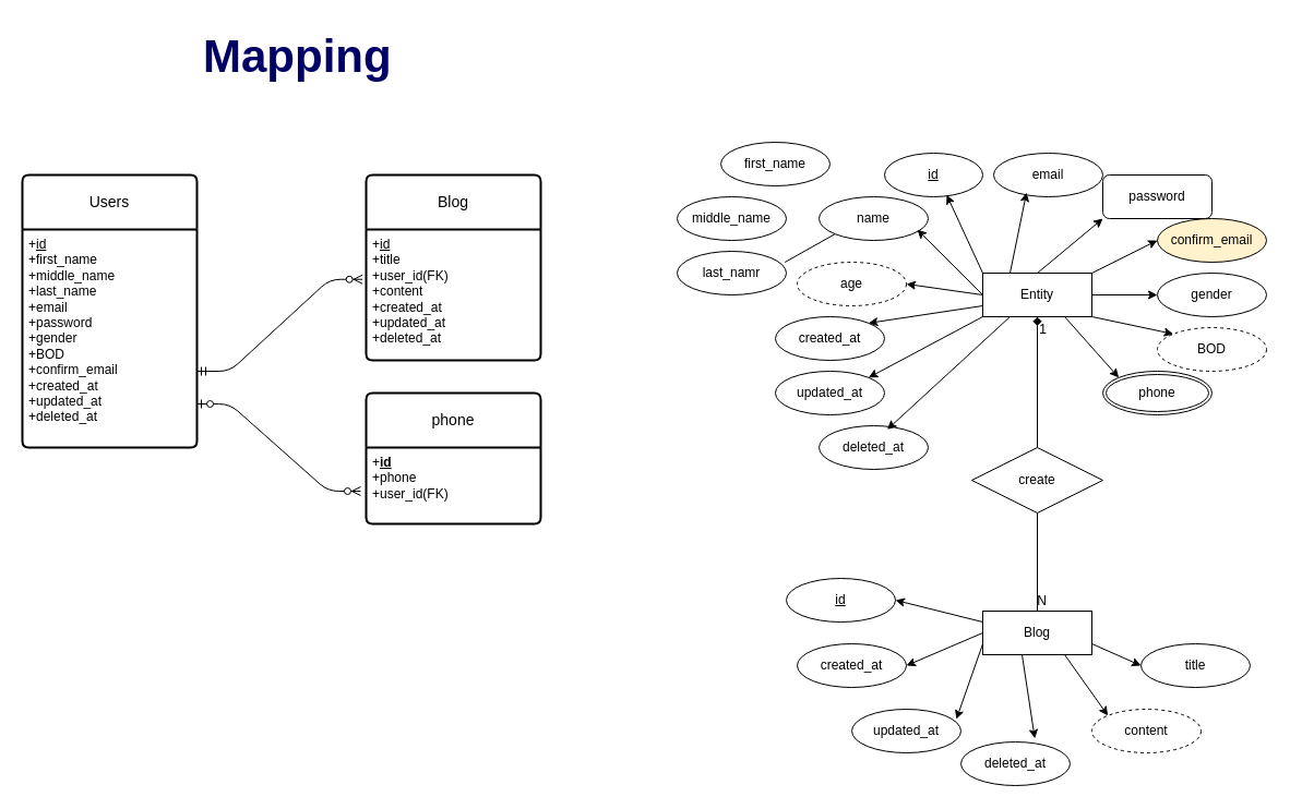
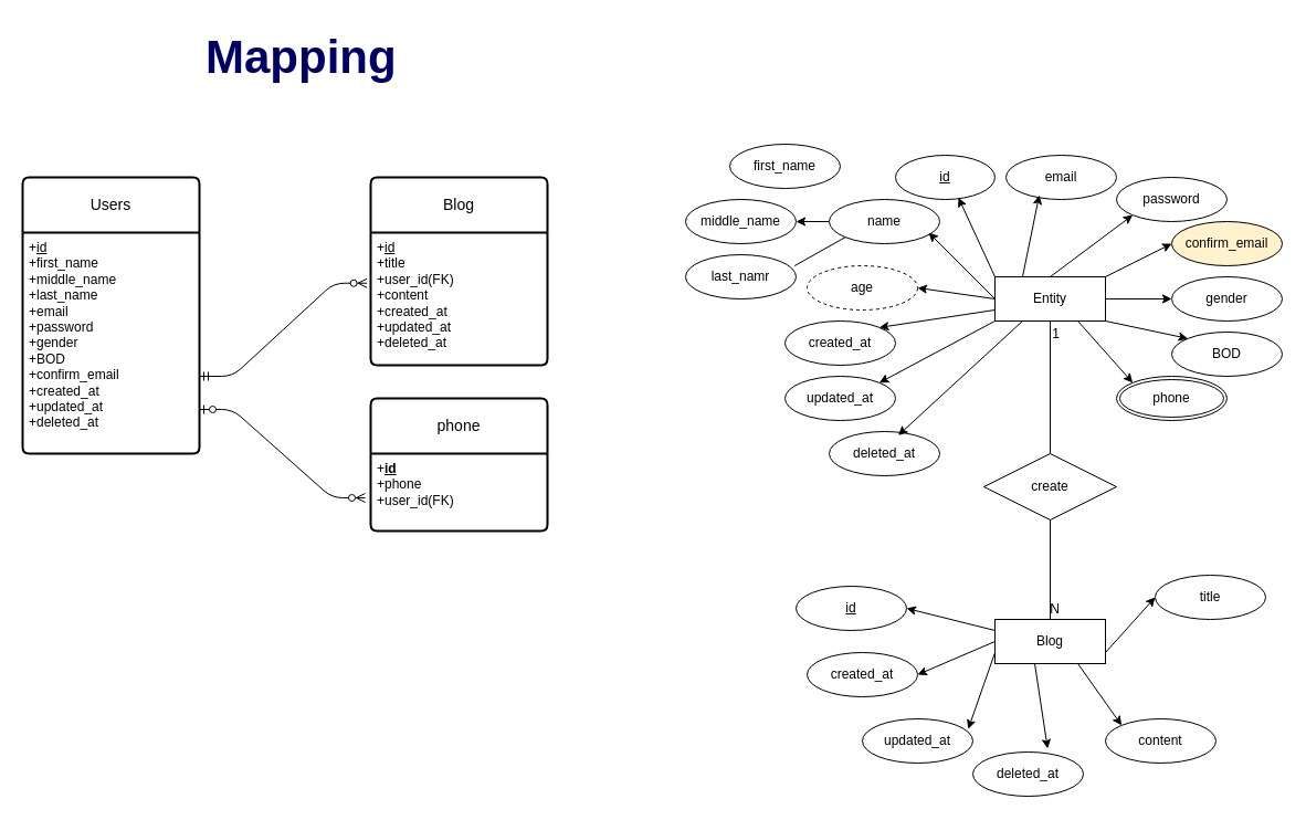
- <mxCell id="13" value="password" style="whiteSpace=wrap;html=1;align=center;rounded=1;" parent="1" vertex="1"><mxGeometry x="1010" y="160" width="100" height="40" as="geometry" /></mxCell>
+ <mxCell id="13" value="password" style="ellipse;whiteSpace=wrap;html=1;align=center;" parent="1" vertex="1"><mxGeometry x="1010" y="160" width="100" height="40" as="geometry" /></mxCell>
+ <mxCell id="18" style="edgeStyle=none;html=1;exitX=0;exitY=0.5;exitDx=0;exitDy=0;entryX=1;entryY=0.5;entryDx=0;entryDy=0;" parent="1" source="19" target="22" edge="1"><mxGeometry relative="1" as="geometry" /></mxCell>
- <mxCell id="46" value="" style="endArrow=diamond;html=1;rounded=0;entryX=0.5;entryY=1;entryDx=0;entryDy=0;" parent="1" source="49" target="32" edge="1"><mxGeometry relative="1" as="geometry"><mxPoint x="950" y="430" as="sourcePoint" /><mxPoint x="1110" y="430" as="targetPoint" /></mxGeometry></mxCell>
+ <mxCell id="46" value="" style="endArrow=none;html=1;rounded=0;entryX=0.5;entryY=1;entryDx=0;entryDy=0;" parent="1" source="49" target="32" edge="1"><mxGeometry relative="1" as="geometry"><mxPoint x="950" y="430" as="sourcePoint" /><mxPoint x="1110" y="430" as="targetPoint" /></mxGeometry></mxCell>
- <mxCell id="16" value="BOD" style="ellipse;whiteSpace=wrap;html=1;align=center;dashed=1;" parent="1" vertex="1"><mxGeometry x="1060" y="300" width="100" height="40" as="geometry" /></mxCell>
+ <mxCell id="16" value="BOD" style="ellipse;whiteSpace=wrap;html=1;align=center;" parent="1" vertex="1"><mxGeometry x="1060" y="300" width="100" height="40" as="geometry" /></mxCell>
- <mxCell id="45" value="title" style="ellipse;whiteSpace=wrap;html=1;align=center;" parent="1" vertex="1"><mxGeometry x="1045" y="590" width="100" height="40" as="geometry" /></mxCell>
+ <mxCell id="45" value="title" style="ellipse;whiteSpace=wrap;html=1;align=center;" parent="1" vertex="1"><mxGeometry x="1045" y="520" width="100" height="40" as="geometry" /></mxCell>
- <mxCell id="43" value="content" style="ellipse;whiteSpace=wrap;html=1;align=center;dashed=1;" parent="1" vertex="1"><mxGeometry x="1000" y="650" width="100" height="40" as="geometry" /></mxCell>
+ <mxCell id="43" value="content" style="ellipse;whiteSpace=wrap;html=1;align=center;" parent="1" vertex="1"><mxGeometry x="1000" y="650" width="100" height="40" as="geometry" /></mxCell>
